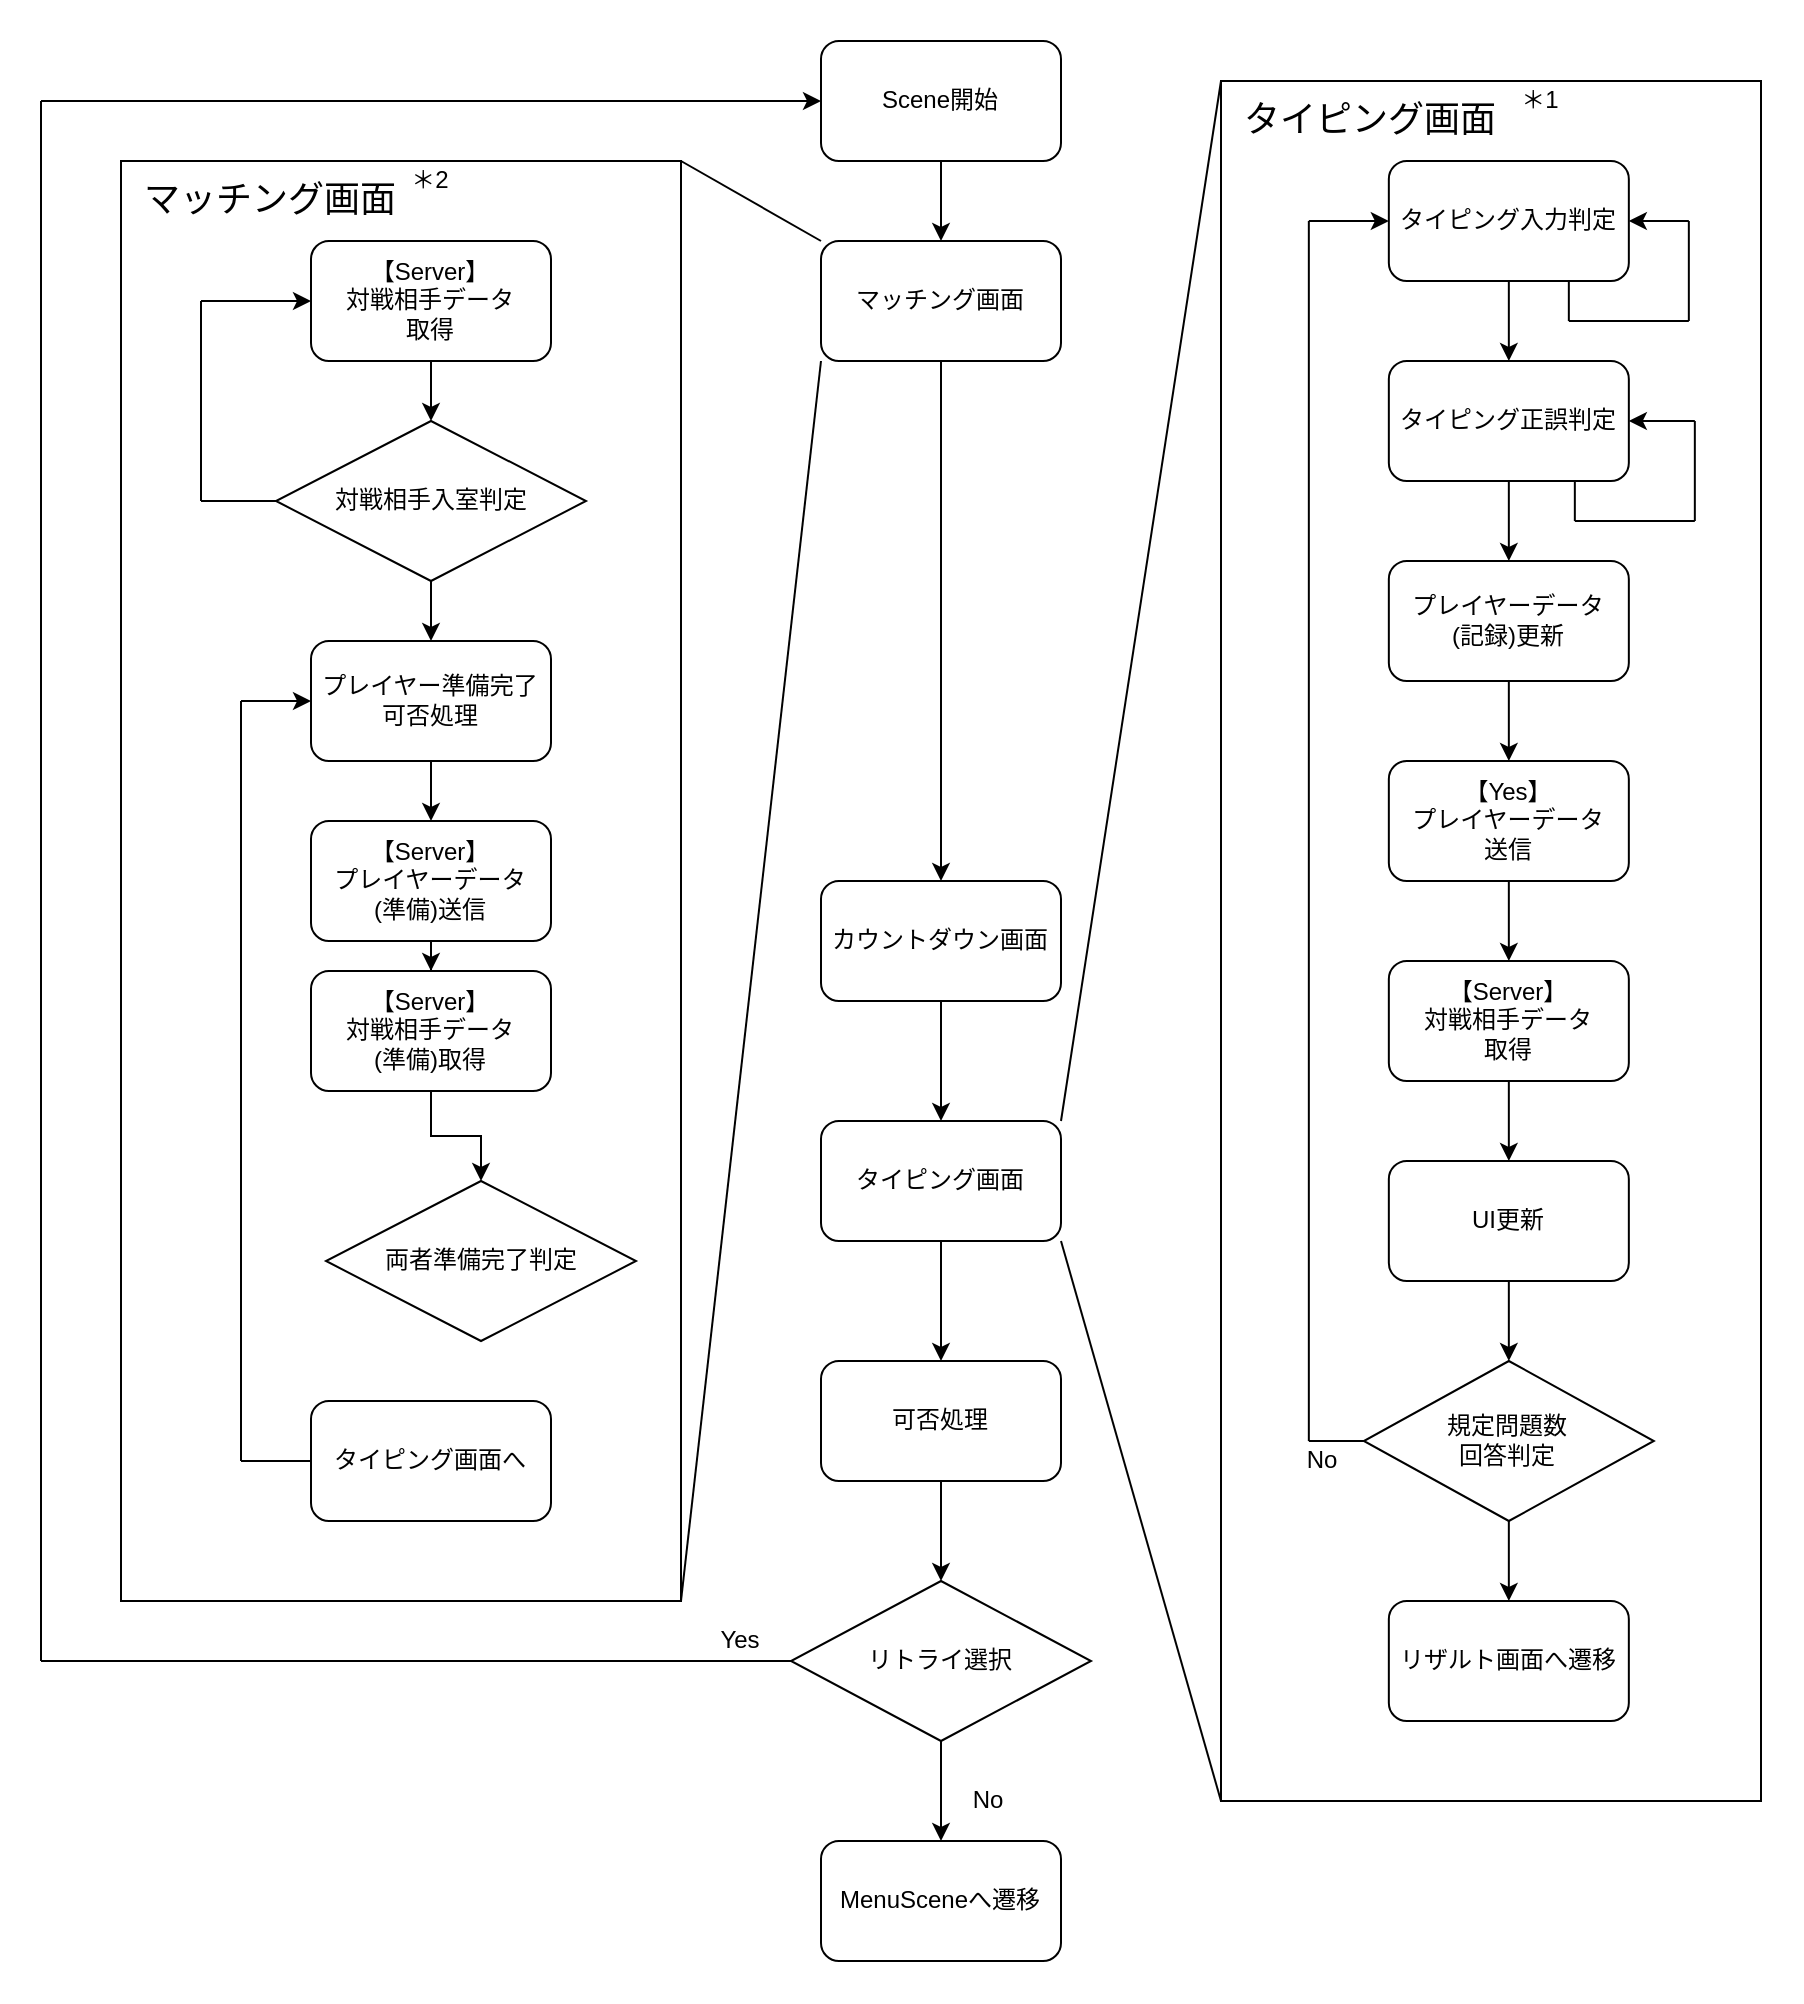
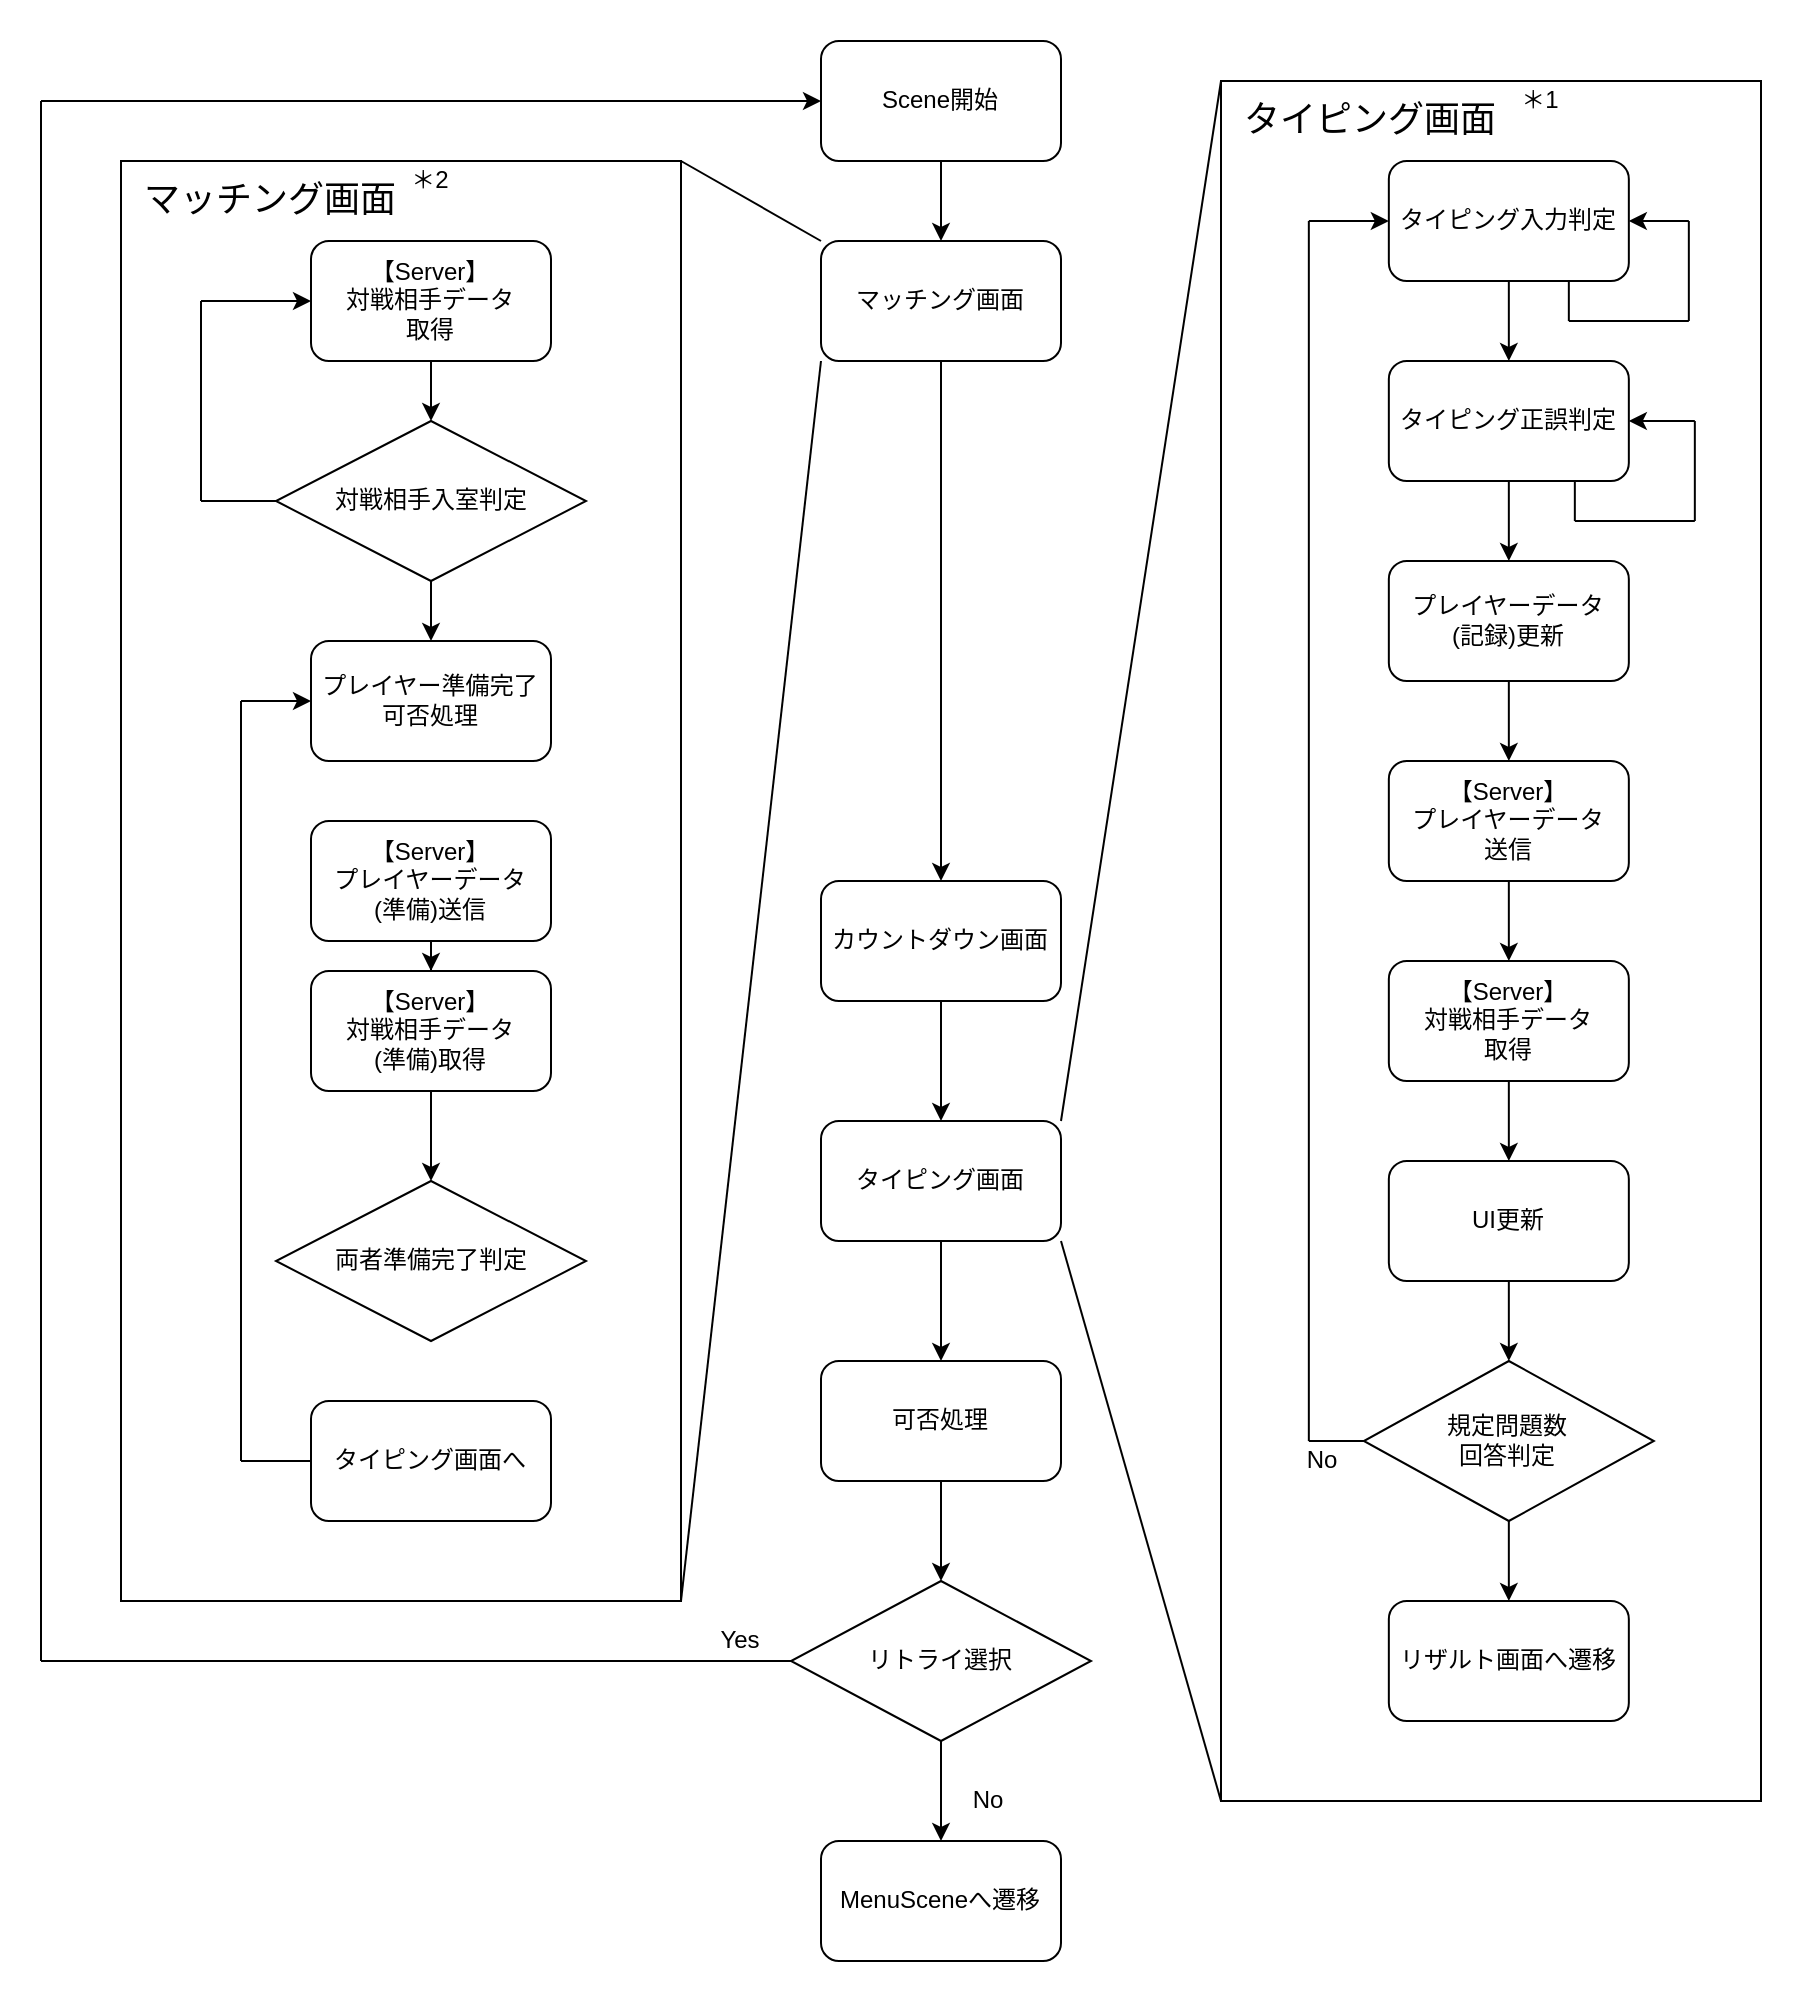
- <mxCell id="50" style="edgeStyle=orthogonalEdgeStyle;rounded=0;orthogonalLoop=1;jettySize=auto;html=1;entryX=0.5;entryY=0;entryDx=0;entryDy=0;" edge="1" parent="1" source="51" target="53"><mxGeometry relative="1" as="geometry" /></mxCell>
- <mxCell id="36" value="【Yes】&lt;br&gt;プレイヤーデータ&lt;br&gt;送信" style="rounded=1;whiteSpace=wrap;html=1;fillColor=#FFFFFF;" vertex="1" parent="1"><mxGeometry x="693.92" y="380" width="120" height="60" as="geometry" /></mxCell>
+ <mxCell id="36" value="【Server】&lt;br&gt;プレイヤーデータ&lt;br&gt;送信" style="rounded=1;whiteSpace=wrap;html=1;fillColor=#FFFFFF;" vertex="1" parent="1"><mxGeometry x="693.92" y="380" width="120" height="60" as="geometry" /></mxCell>
- <mxCell id="62" value="両者準備完了判定" style="rhombus;whiteSpace=wrap;html=1;fillColor=#FFFFFF;" vertex="1" parent="1"><mxGeometry x="162.5" y="590" width="155" height="80" as="geometry" /></mxCell>
+ <mxCell id="62" value="両者準備完了判定" style="rhombus;whiteSpace=wrap;html=1;fillColor=#FFFFFF;" vertex="1" parent="1"><mxGeometry x="137.5" y="590" width="155" height="80" as="geometry" /></mxCell>
